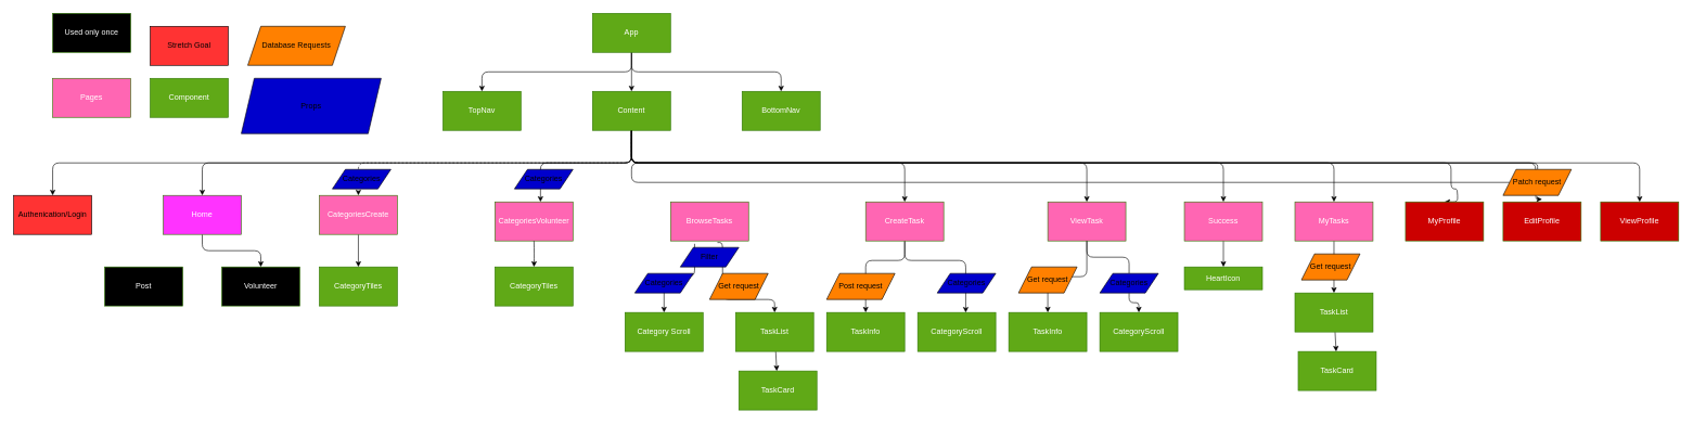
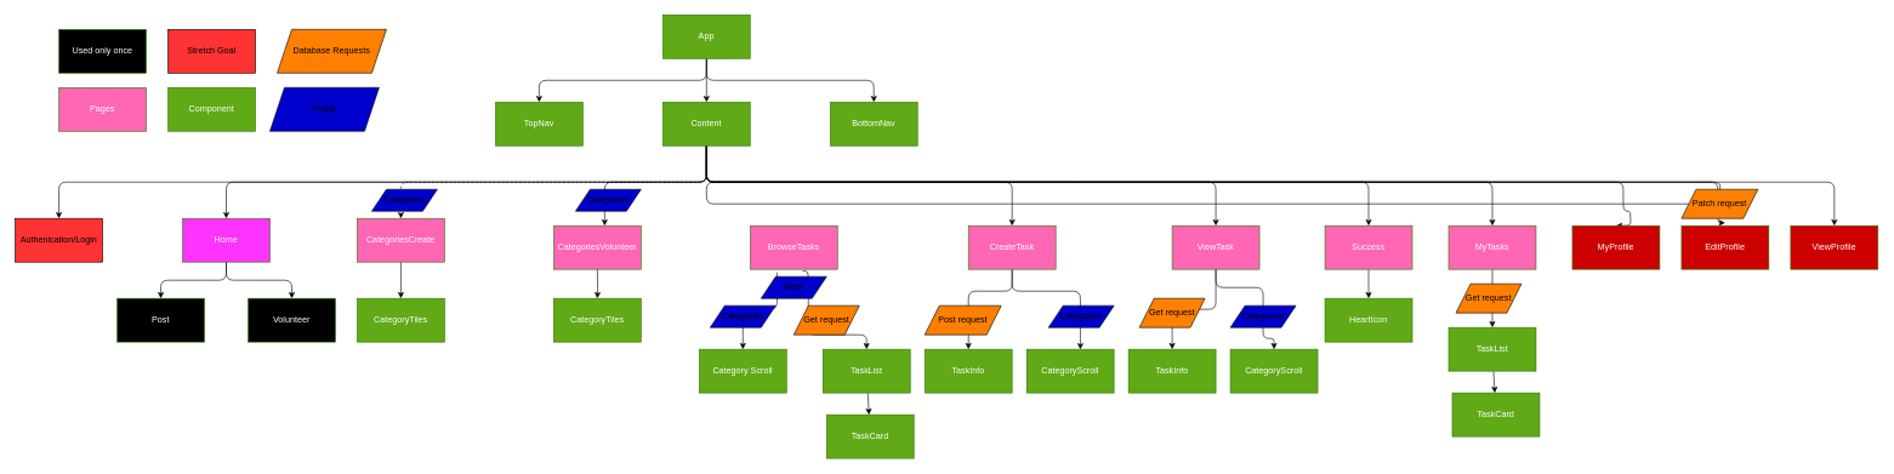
- <mxCell id="31" value="Used only once" style="rounded=0;whiteSpace=wrap;html=1;fillColor=#000000;fontColor=#ffffff;strokeColor=#2D7600;" vertex="1" parent="1"><mxGeometry x="80" y="20" width="120" height="60" as="geometry" /></mxCell>
+ <mxCell id="31" value="Used only once" style="rounded=0;whiteSpace=wrap;html=1;fillColor=#000000;fontColor=#ffffff;strokeColor=#2D7600;" vertex="1" parent="1"><mxGeometry x="80" y="40" width="120" height="60" as="geometry" /></mxCell>
- <mxCell id="62" value="Props" style="shape=parallelogram;perimeter=parallelogramPerimeter;whiteSpace=wrap;html=1;fixedSize=1;fillColor=#0000CC;strokeColor=#000000;" vertex="1" parent="1"><mxGeometry x="370" y="120" width="215" height="85" as="geometry" /></mxCell>
+ <mxCell id="62" value="Props" style="shape=parallelogram;perimeter=parallelogramPerimeter;whiteSpace=wrap;html=1;fixedSize=1;fillColor=#0000CC;strokeColor=#000000;" vertex="1" parent="1"><mxGeometry x="370" y="120" width="150" height="60" as="geometry" /></mxCell>
+ <mxCell id="22" style="edgeStyle=orthogonalEdgeStyle;html=1;exitX=0.5;exitY=1;exitDx=0;exitDy=0;entryX=0.5;entryY=0;entryDx=0;entryDy=0;" edge="1" parent="1" source="24" target="29"><mxGeometry relative="1" as="geometry" /></mxCell>
- <mxCell id="59" value="HeartIcon" style="rounded=0;whiteSpace=wrap;html=1;fillColor=#60A917;fontColor=#ffffff;strokeColor=#2D7600;" vertex="1" parent="1"><mxGeometry x="1820" y="410" width="120" height="35" as="geometry" /></mxCell>
+ <mxCell id="59" value="HeartIcon" style="rounded=0;whiteSpace=wrap;html=1;fillColor=#60A917;fontColor=#ffffff;strokeColor=#2D7600;" vertex="1" parent="1"><mxGeometry x="1820" y="410" width="120" height="60" as="geometry" /></mxCell>
